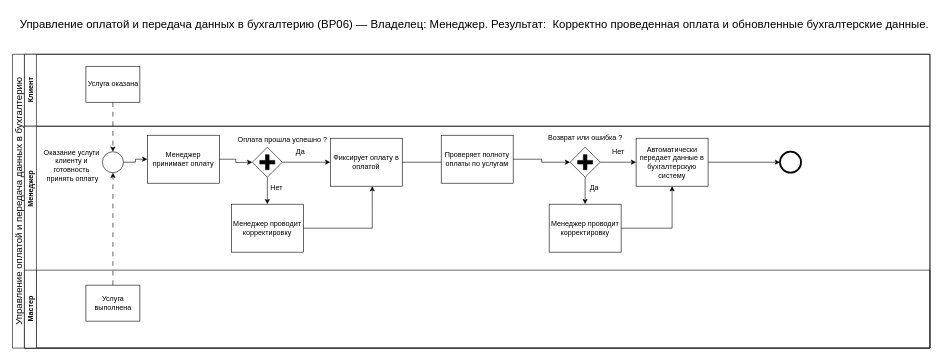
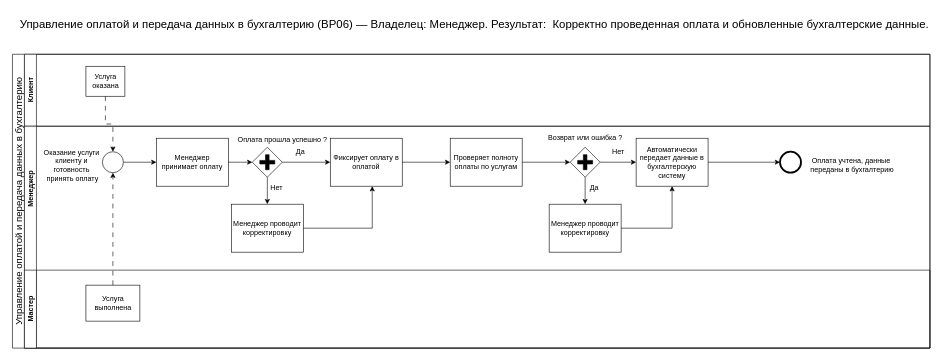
- <mxCell id="5" value="Услуга оказана" style="whiteSpace=wrap;html=1;" parent="4" vertex="1"><mxGeometry x="102.5" y="20" width="90" height="60" as="geometry" /></mxCell>
+ <mxCell id="5" value="Услуга оказана" style="whiteSpace=wrap;html=1;" parent="4" vertex="1"><mxGeometry x="102.5" y="20" width="65" height="50" as="geometry" /></mxCell>
- <mxCell id="10" value="Менеджер принимает оплату" style="points=[[0.25,0,0],[0.5,0,0],[0.75,0,0],[1,0.25,0],[1,0.5,0],[1,0.75,0],[0.75,1,0],[0.5,1,0],[0.25,1,0],[0,0.75,0],[0,0.5,0],[0,0.25,0]];shape=mxgraph.bpmn.task2;whiteSpace=wrap;rectStyle=rounded;size=10;html=1;container=1;expand=0;collapsible=0;taskMarker=abstract;" parent="7" vertex="1"><mxGeometry x="205" y="15" width="120" height="80" as="geometry" /></mxCell>
+ <mxCell id="10" value="Менеджер принимает оплату" style="points=[[0.25,0,0],[0.5,0,0],[0.75,0,0],[1,0.25,0],[1,0.5,0],[1,0.75,0],[0.75,1,0],[0.5,1,0],[0.25,1,0],[0,0.75,0],[0,0.5,0],[0,0.25,0]];shape=mxgraph.bpmn.task2;whiteSpace=wrap;rectStyle=rounded;size=10;html=1;container=1;expand=0;collapsible=0;taskMarker=abstract;" parent="7" vertex="1"><mxGeometry x="220" y="20" width="120" height="80" as="geometry" /></mxCell>
- <mxCell id="18" value="Проверяет полноту оплаты по услугам" style="points=[[0.25,0,0],[0.5,0,0],[0.75,0,0],[1,0.25,0],[1,0.5,0],[1,0.75,0],[0.75,1,0],[0.5,1,0],[0.25,1,0],[0,0.75,0],[0,0.5,0],[0,0.25,0]];shape=mxgraph.bpmn.task2;whiteSpace=wrap;rectStyle=rounded;size=10;html=1;container=1;expand=0;collapsible=0;taskMarker=abstract;" parent="7" vertex="1"><mxGeometry x="695" y="15" width="120" height="80" as="geometry" /></mxCell>
+ <mxCell id="18" value="Проверяет полноту оплаты по услугам" style="points=[[0.25,0,0],[0.5,0,0],[0.75,0,0],[1,0.25,0],[1,0.5,0],[1,0.75,0],[0.75,1,0],[0.5,1,0],[0.25,1,0],[0,0.75,0],[0,0.5,0],[0,0.25,0]];shape=mxgraph.bpmn.task2;whiteSpace=wrap;rectStyle=rounded;size=10;html=1;container=1;expand=0;collapsible=0;taskMarker=abstract;" parent="7" vertex="1"><mxGeometry x="710" y="20" width="120" height="80" as="geometry" /></mxCell>
+ <mxCell id="22" value="Оплата учтена, данные&amp;nbsp;&lt;div&gt;переданы в бухгалтерию&lt;/div&gt;" style="text;html=1;align=center;verticalAlign=middle;resizable=0;points=[];autosize=1;strokeColor=none;fillColor=none;" parent="7" vertex="1"><mxGeometry x="1300" y="45" width="160" height="40" as="geometry" /></mxCell>
